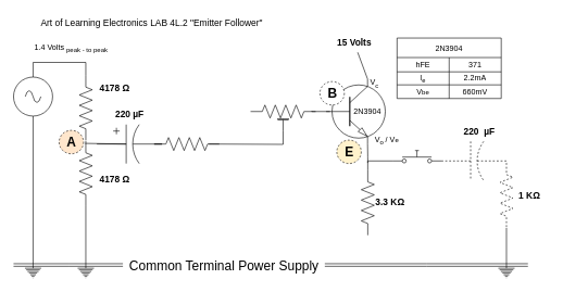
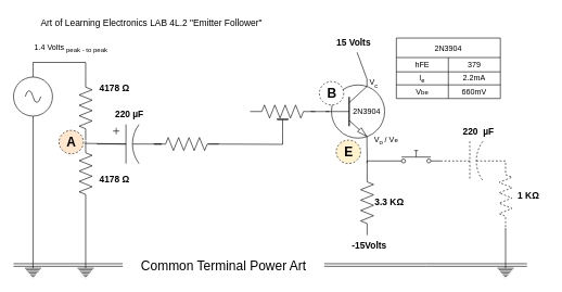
- <mxCell id="23" value="371" style="shape=partialRectangle;html=1;whiteSpace=wrap;connectable=0;strokeColor=inherit;overflow=hidden;fillColor=none;top=0;left=0;bottom=0;right=0;pointerEvents=1;dashed=1;strokeWidth=1;" parent="21" vertex="1"><mxGeometry x="80" width="80" height="22" as="geometry"><mxRectangle width="80" height="22" as="alternateBounds" /></mxGeometry></mxCell>
+ <mxCell id="23" value="379" style="shape=partialRectangle;html=1;whiteSpace=wrap;connectable=0;strokeColor=inherit;overflow=hidden;fillColor=none;top=0;left=0;bottom=0;right=0;pointerEvents=1;dashed=1;strokeWidth=1;" parent="21" vertex="1"><mxGeometry x="80" width="80" height="22" as="geometry"><mxRectangle width="80" height="22" as="alternateBounds" /></mxGeometry></mxCell>
+ <mxCell id="9" value="&lt;b&gt;&lt;font style=&quot;font-size: 14px;&quot;&gt;-15Volts&lt;/font&gt;&lt;/b&gt;" style="text;html=1;align=center;verticalAlign=middle;resizable=0;points=[];autosize=1;strokeColor=none;fillColor=none;" parent="1" vertex="1"><mxGeometry x="527" y="362" width="80" height="30" as="geometry" /></mxCell>
- <mxCell id="52" value="Common Terminal Power Supply" style="text;html=1;align=center;verticalAlign=middle;resizable=0;points=[];autosize=1;strokeColor=none;fillColor=none;fontSize=20;" vertex="1" parent="1"><mxGeometry x="188" y="387" width="310" height="40" as="geometry" /></mxCell>
+ <mxCell id="52" value="Common Terminal Power Art" style="text;html=1;align=center;verticalAlign=middle;resizable=0;points=[];autosize=1;strokeColor=none;fillColor=none;fontSize=20;" vertex="1" parent="1"><mxGeometry x="188" y="387" width="310" height="40" as="geometry" /></mxCell>
